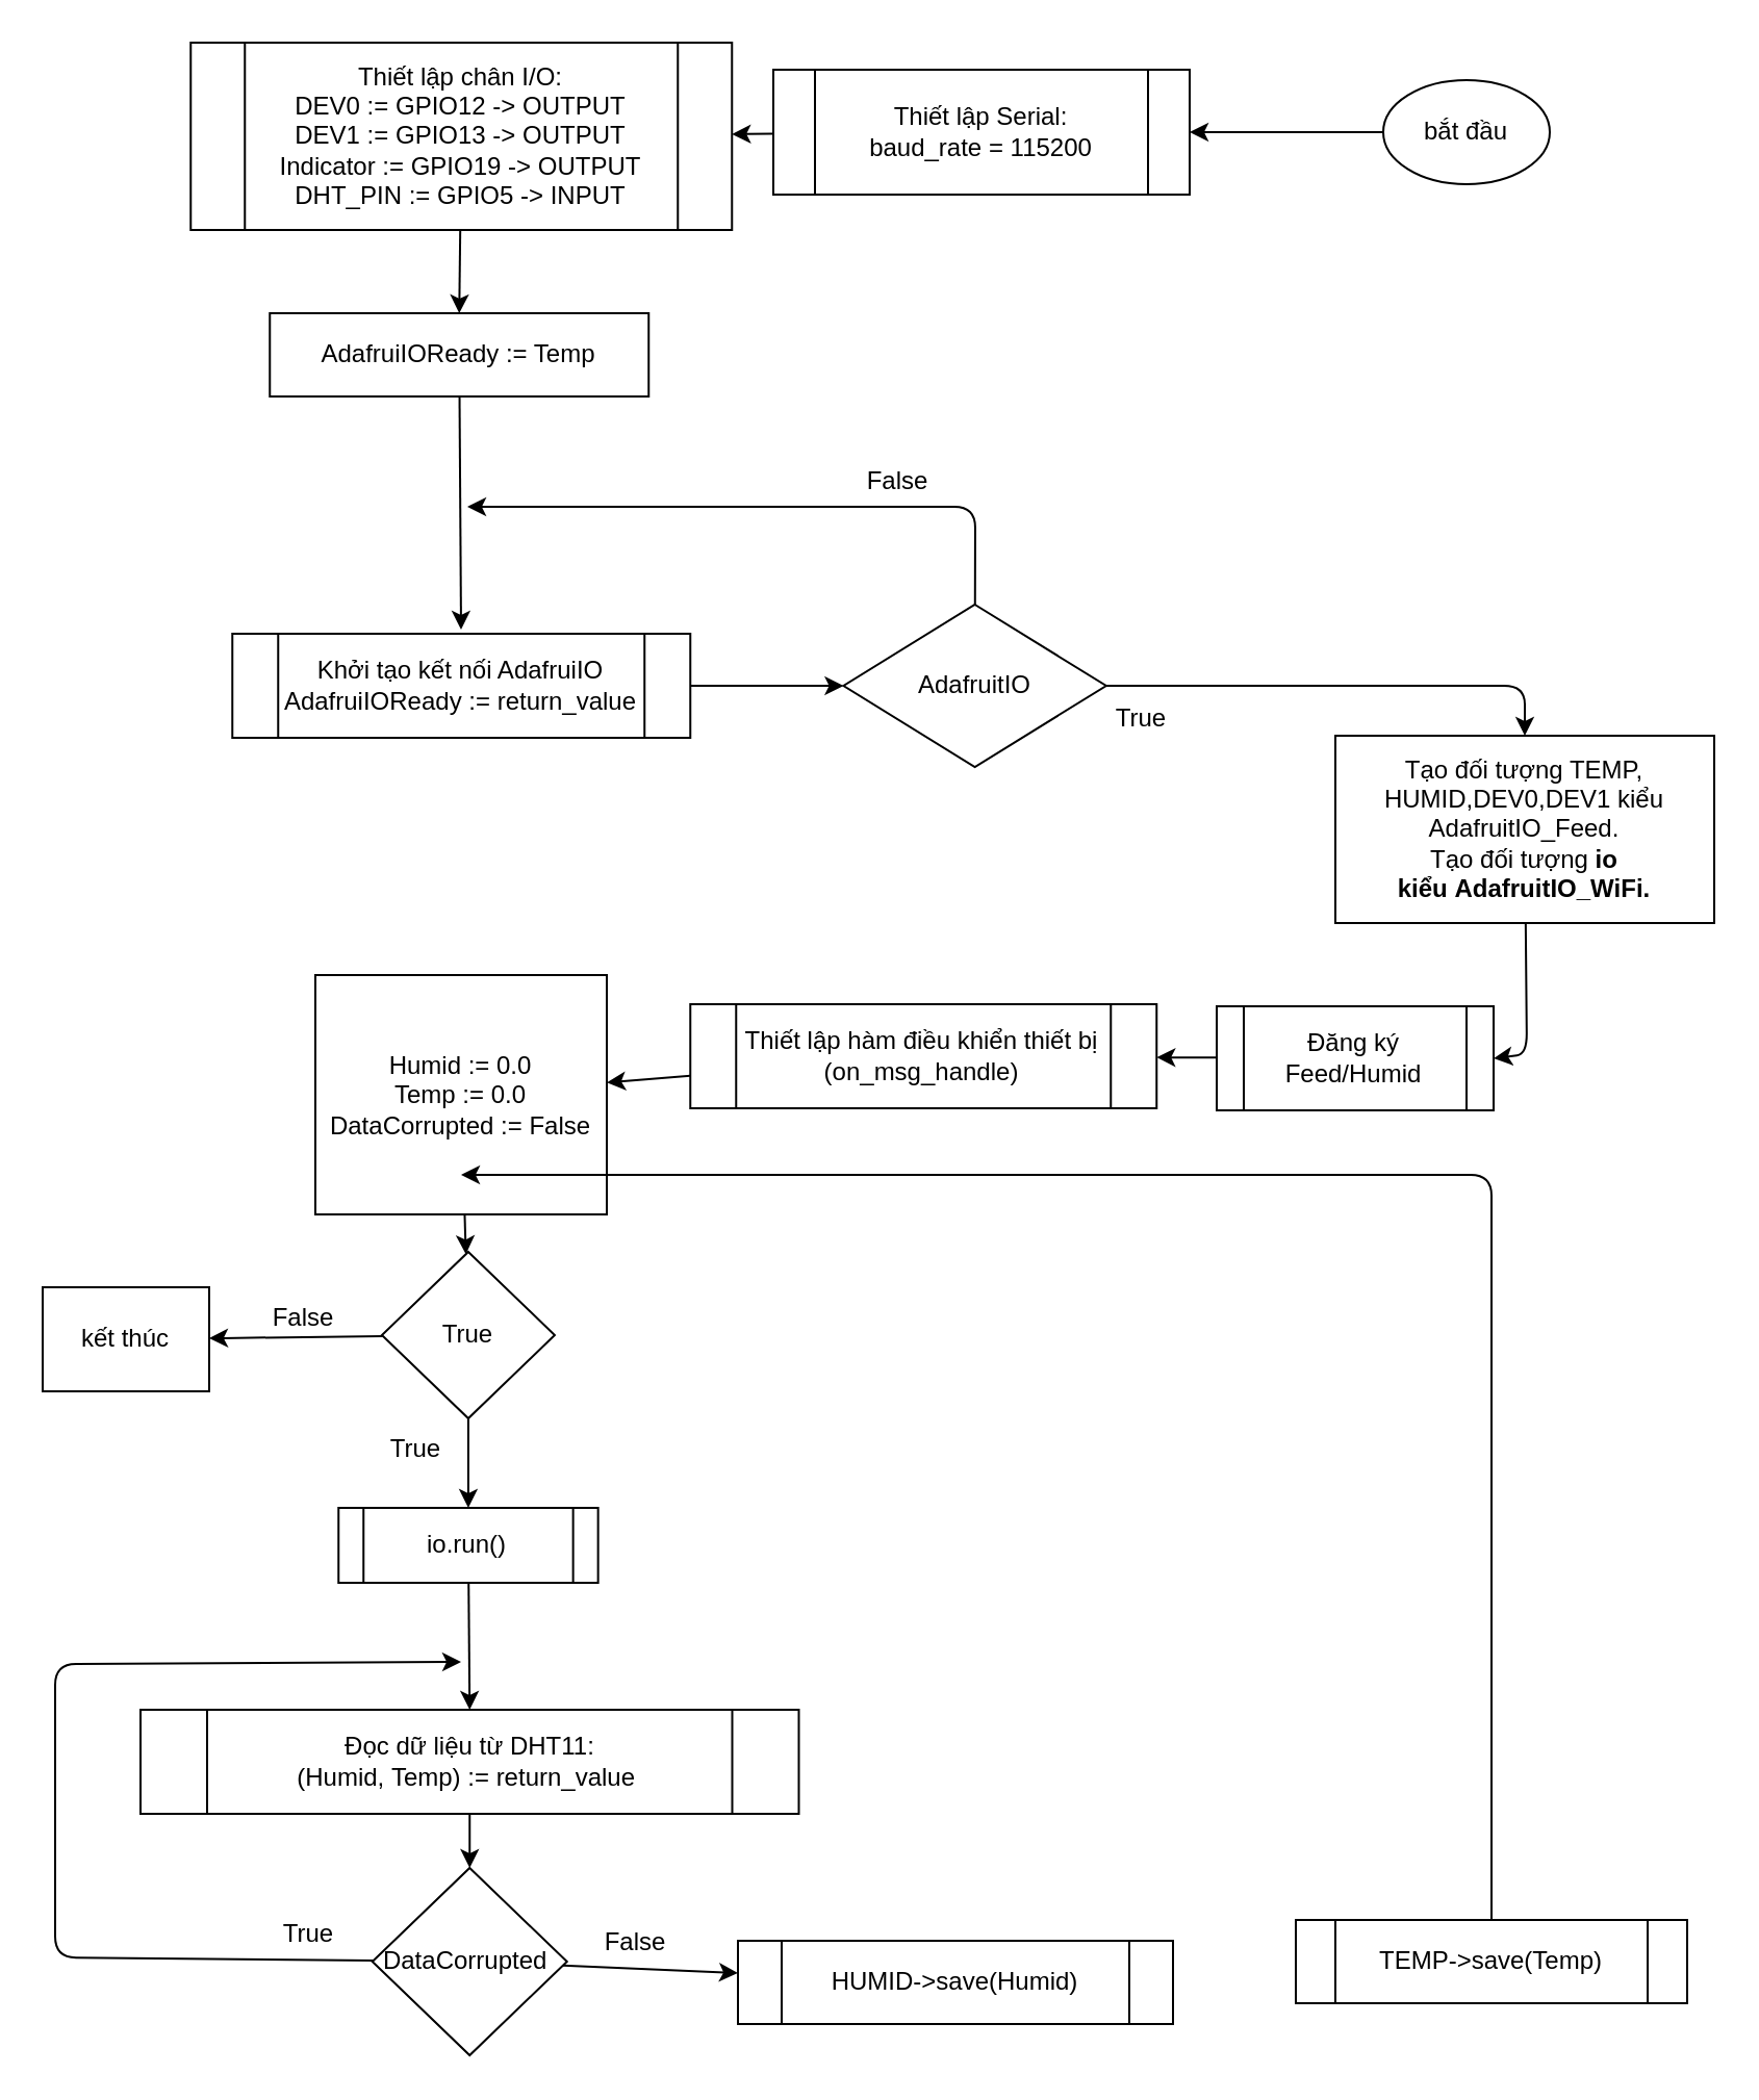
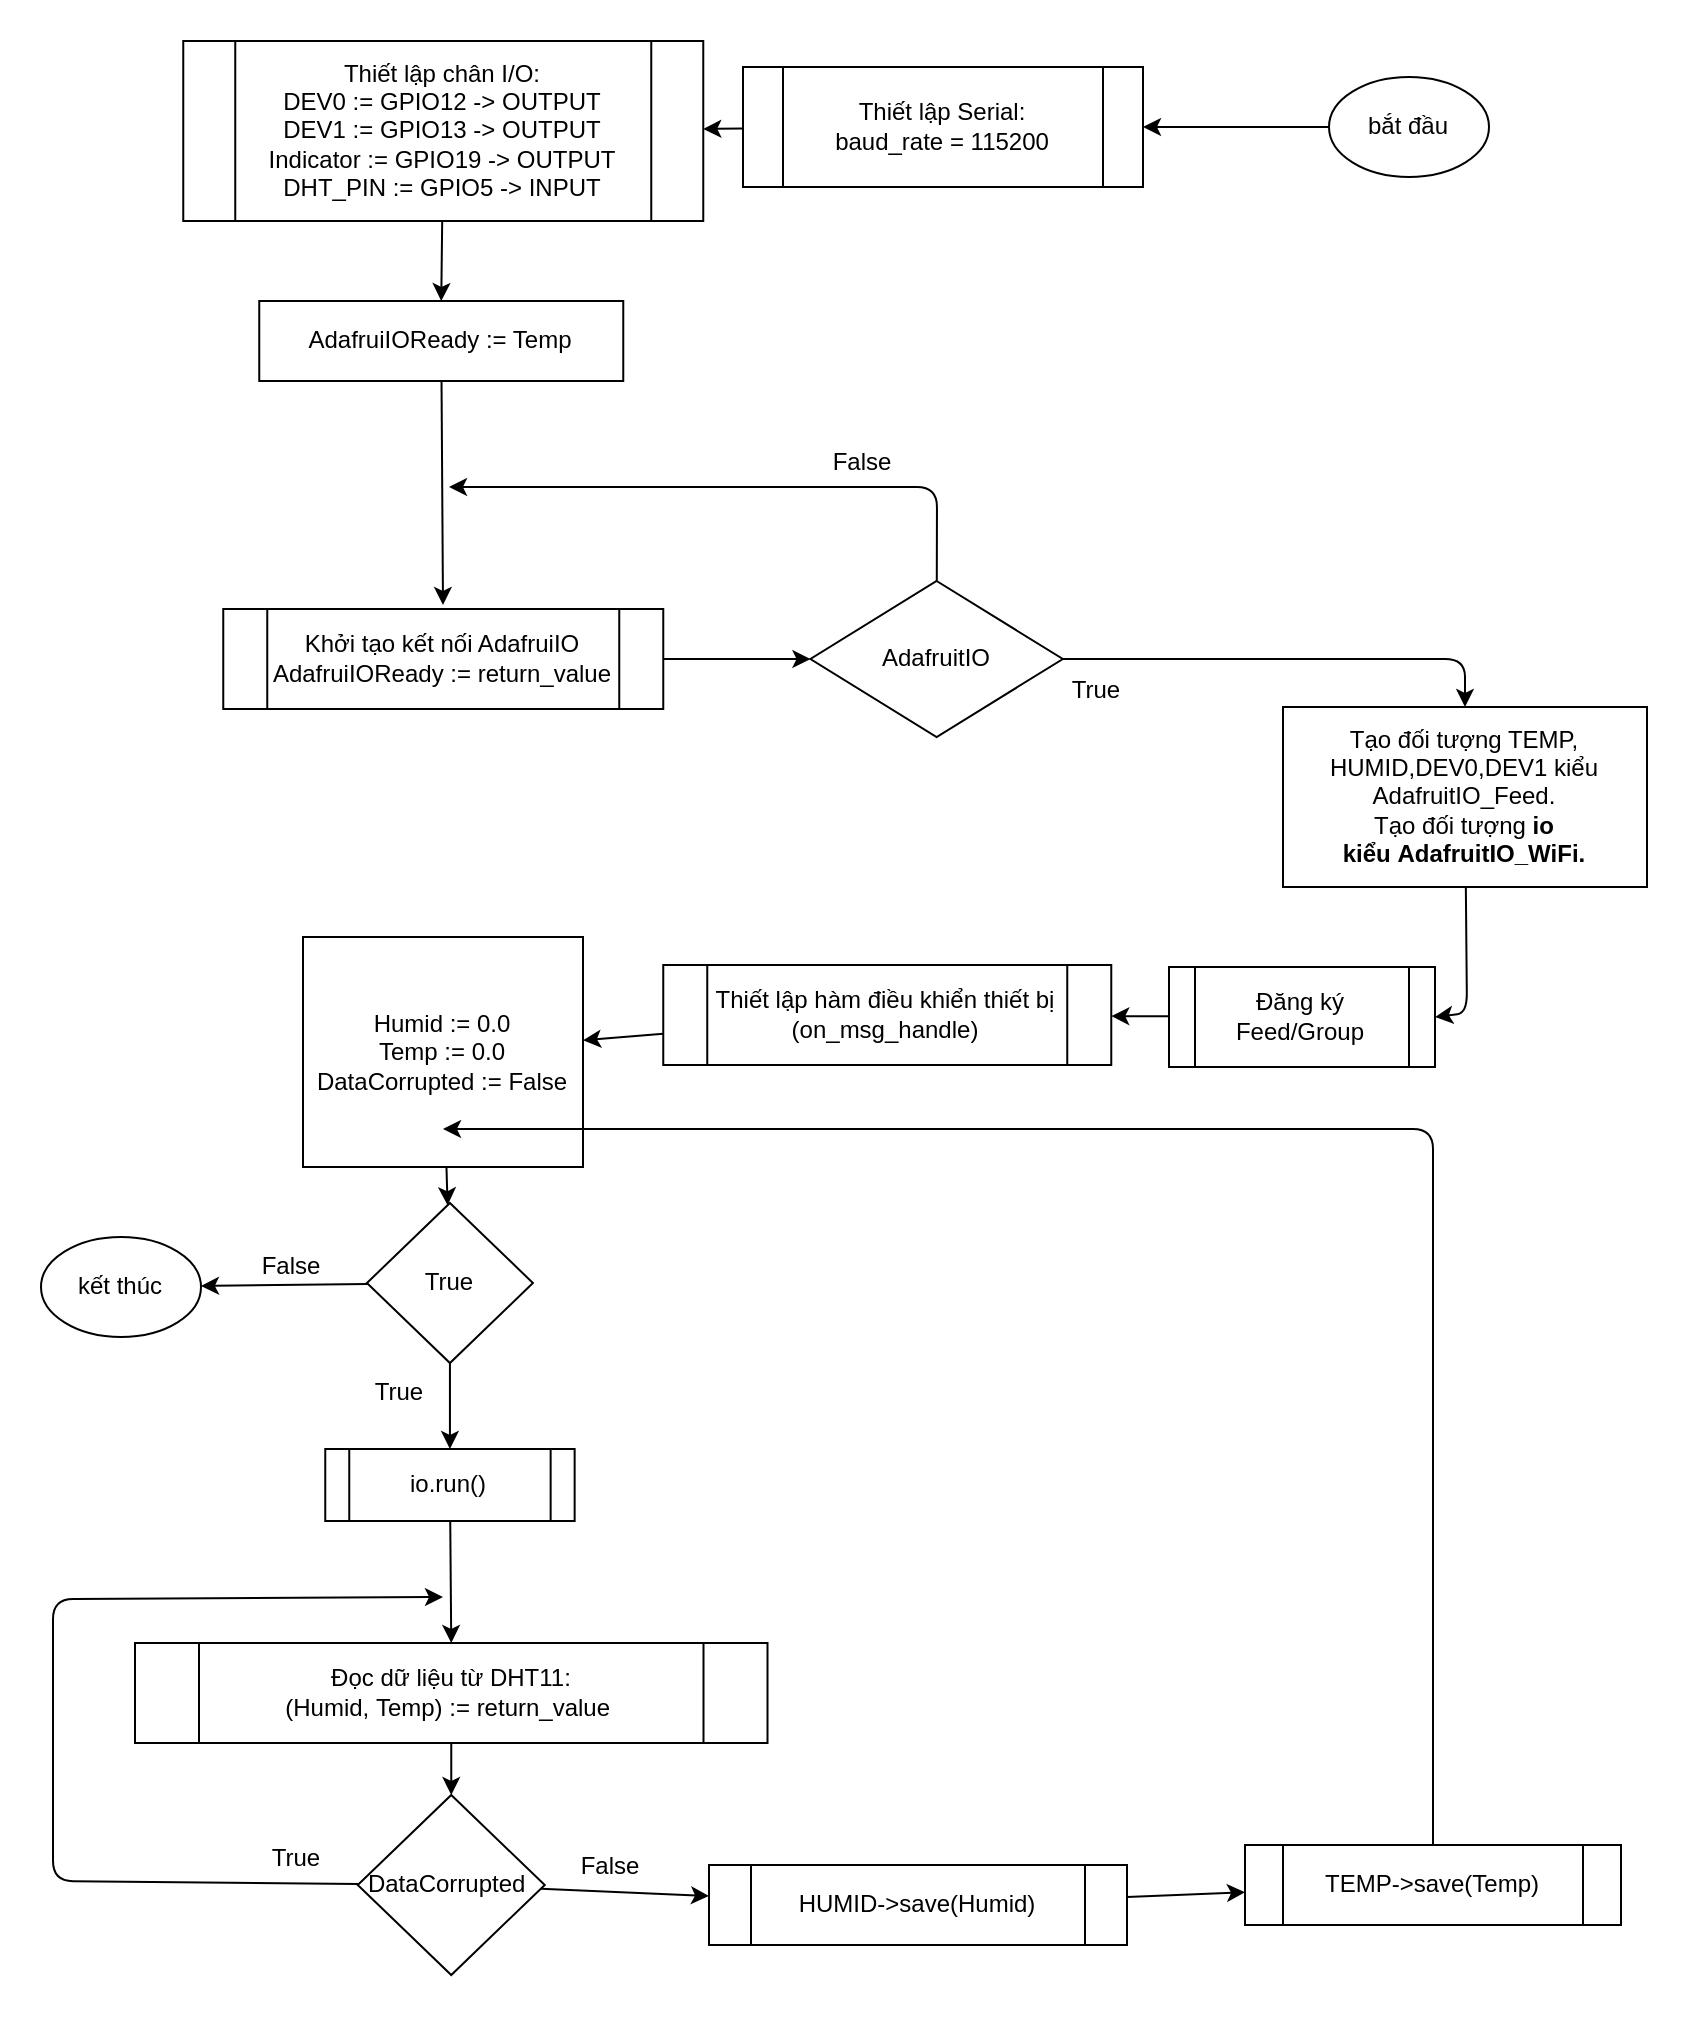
- <mxCell id="33" value="Đăng ký Feed/Humid" style="shape=process;whiteSpace=wrap;html=1;backgroundOutline=1;" vertex="1" parent="1"><mxGeometry x="584" y="483" width="133" height="50" as="geometry" /></mxCell>
+ <mxCell id="33" value="Đăng ký Feed/Group" style="shape=process;whiteSpace=wrap;html=1;backgroundOutline=1;" vertex="1" parent="1"><mxGeometry x="584" y="483" width="133" height="50" as="geometry" /></mxCell>
- <mxCell id="28" value="kết thúc" style="whiteSpace=wrap;html=1;rounded=0;" parent="1" vertex="1"><mxGeometry x="20" y="618" width="80" height="50" as="geometry" /></mxCell>
+ <mxCell id="28" value="kết thúc" style="ellipse;whiteSpace=wrap;html=1;" parent="1" vertex="1"><mxGeometry x="20" y="618" width="80" height="50" as="geometry" /></mxCell>
+ <mxCell id="38" value="" style="edgeStyle=none;html=1;" edge="1" parent="1" source="39" target="41"><mxGeometry relative="1" as="geometry" /></mxCell>
